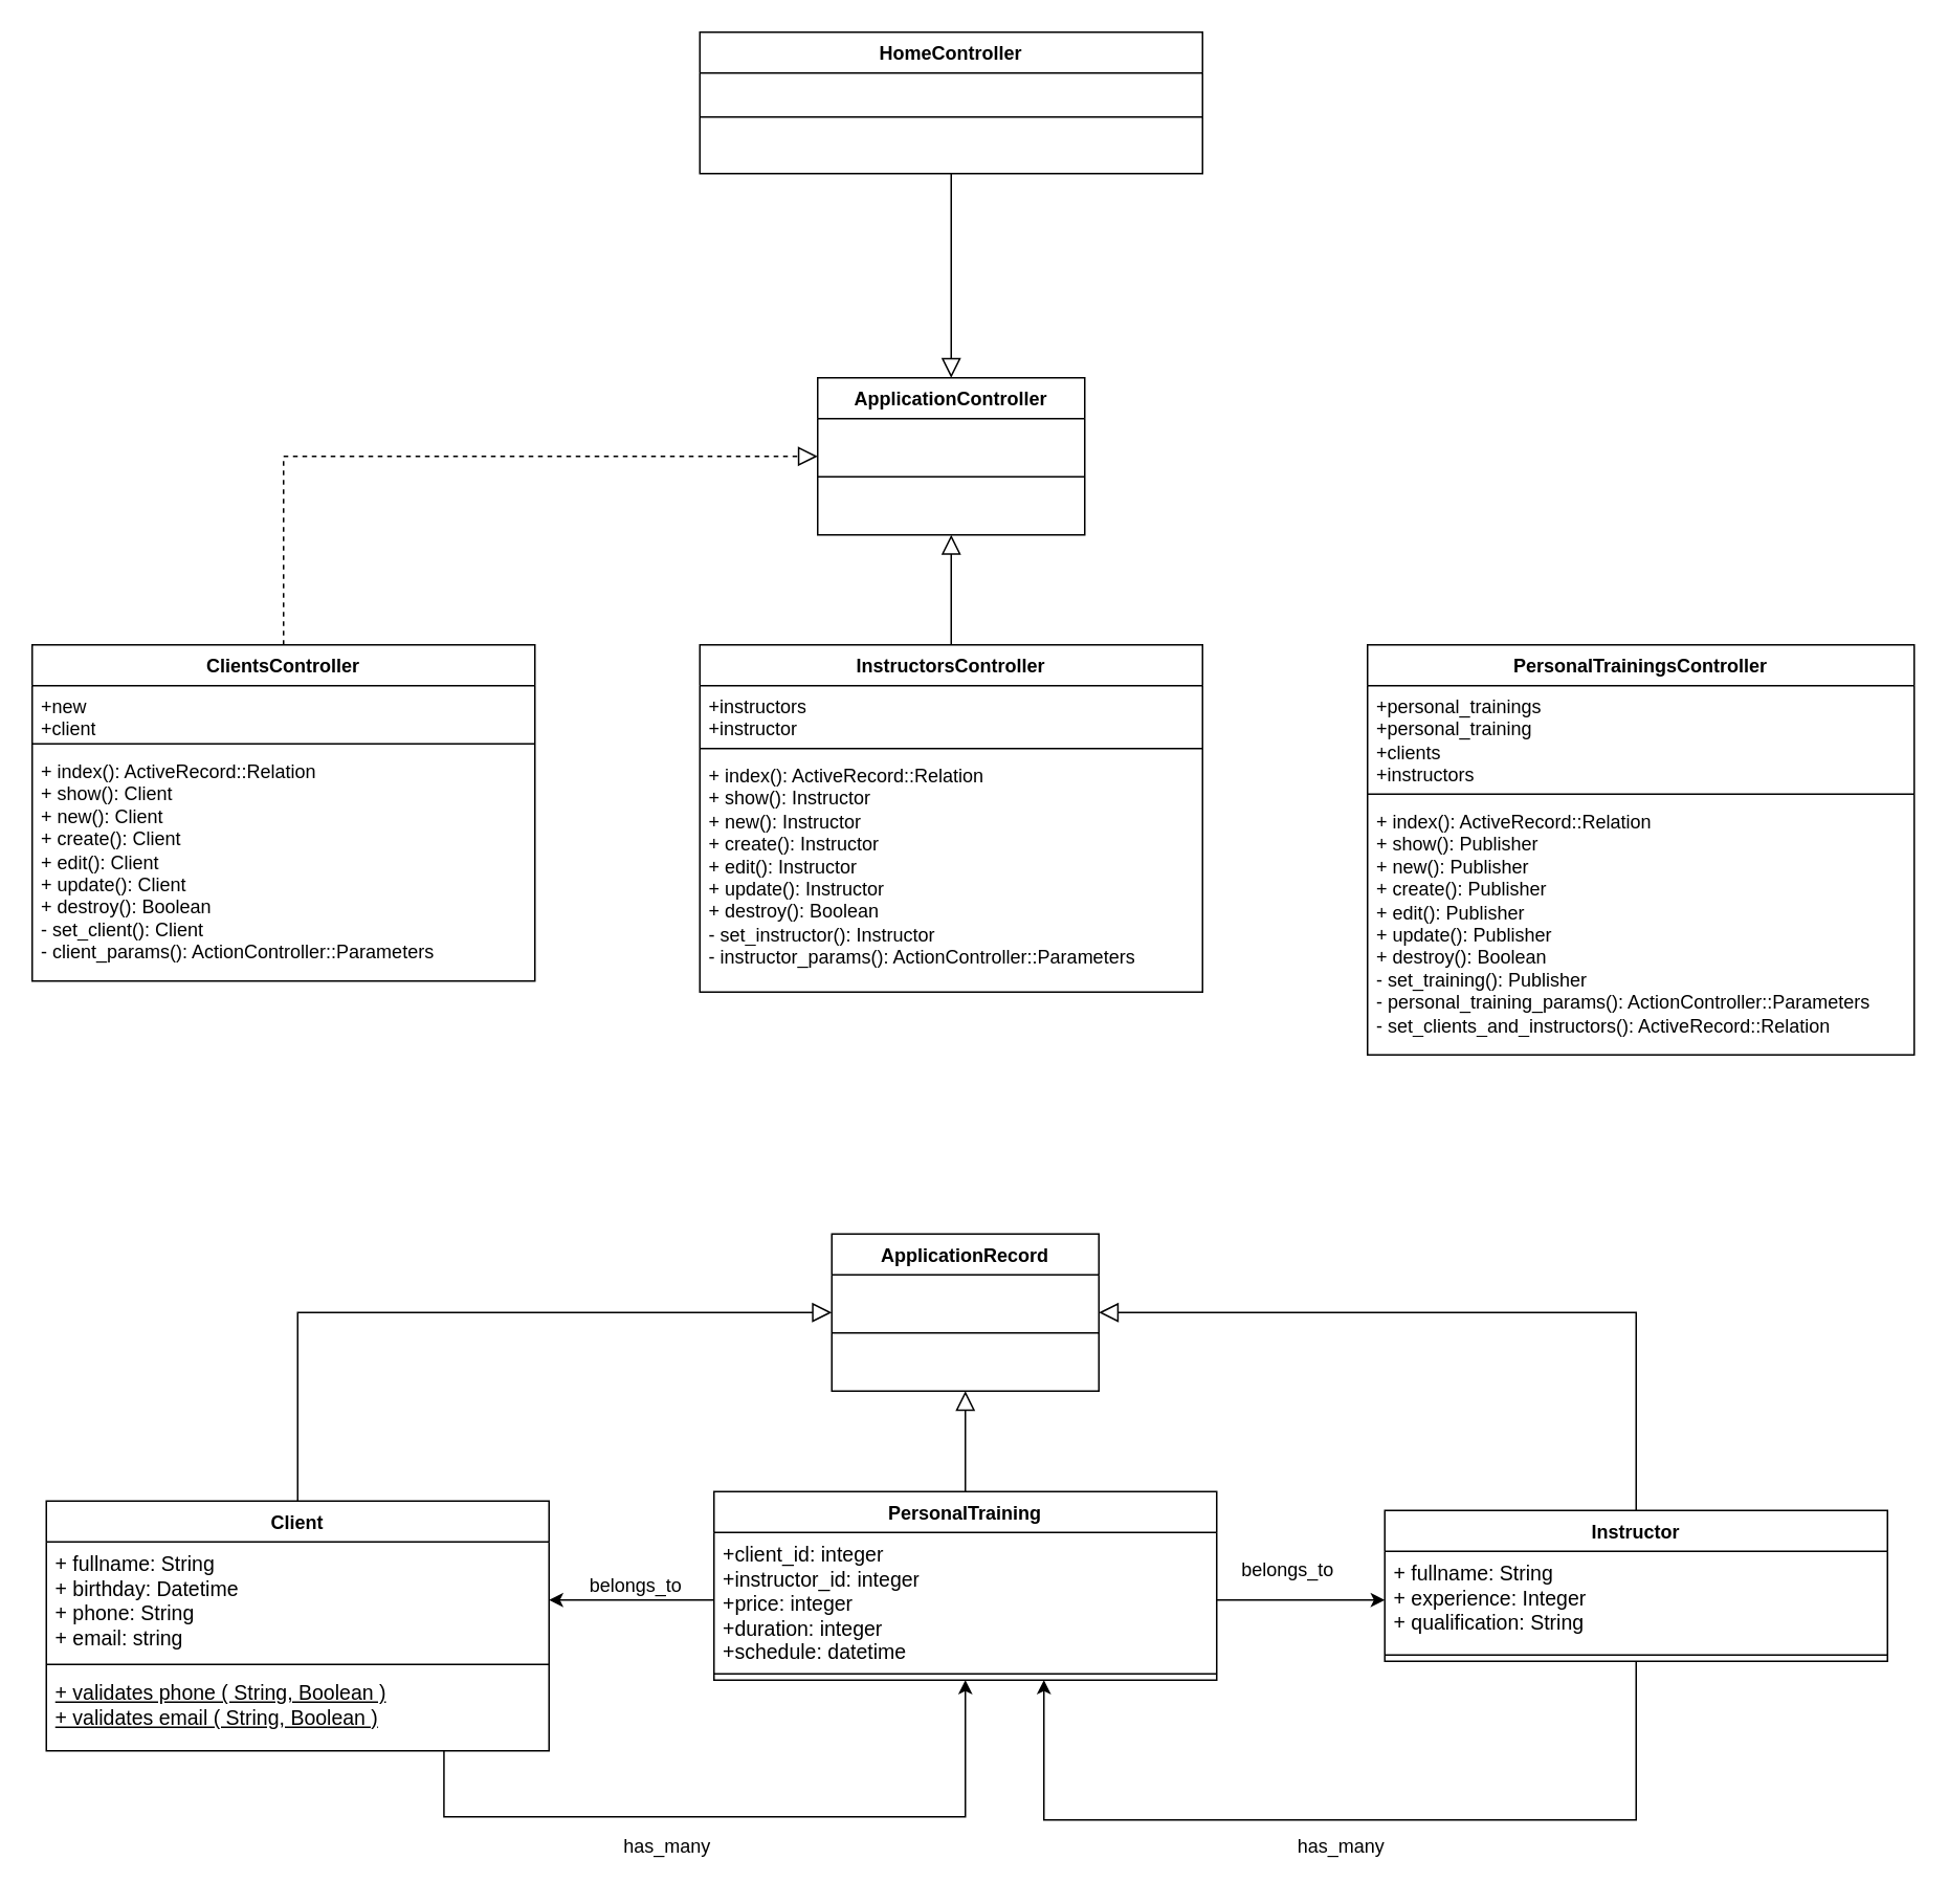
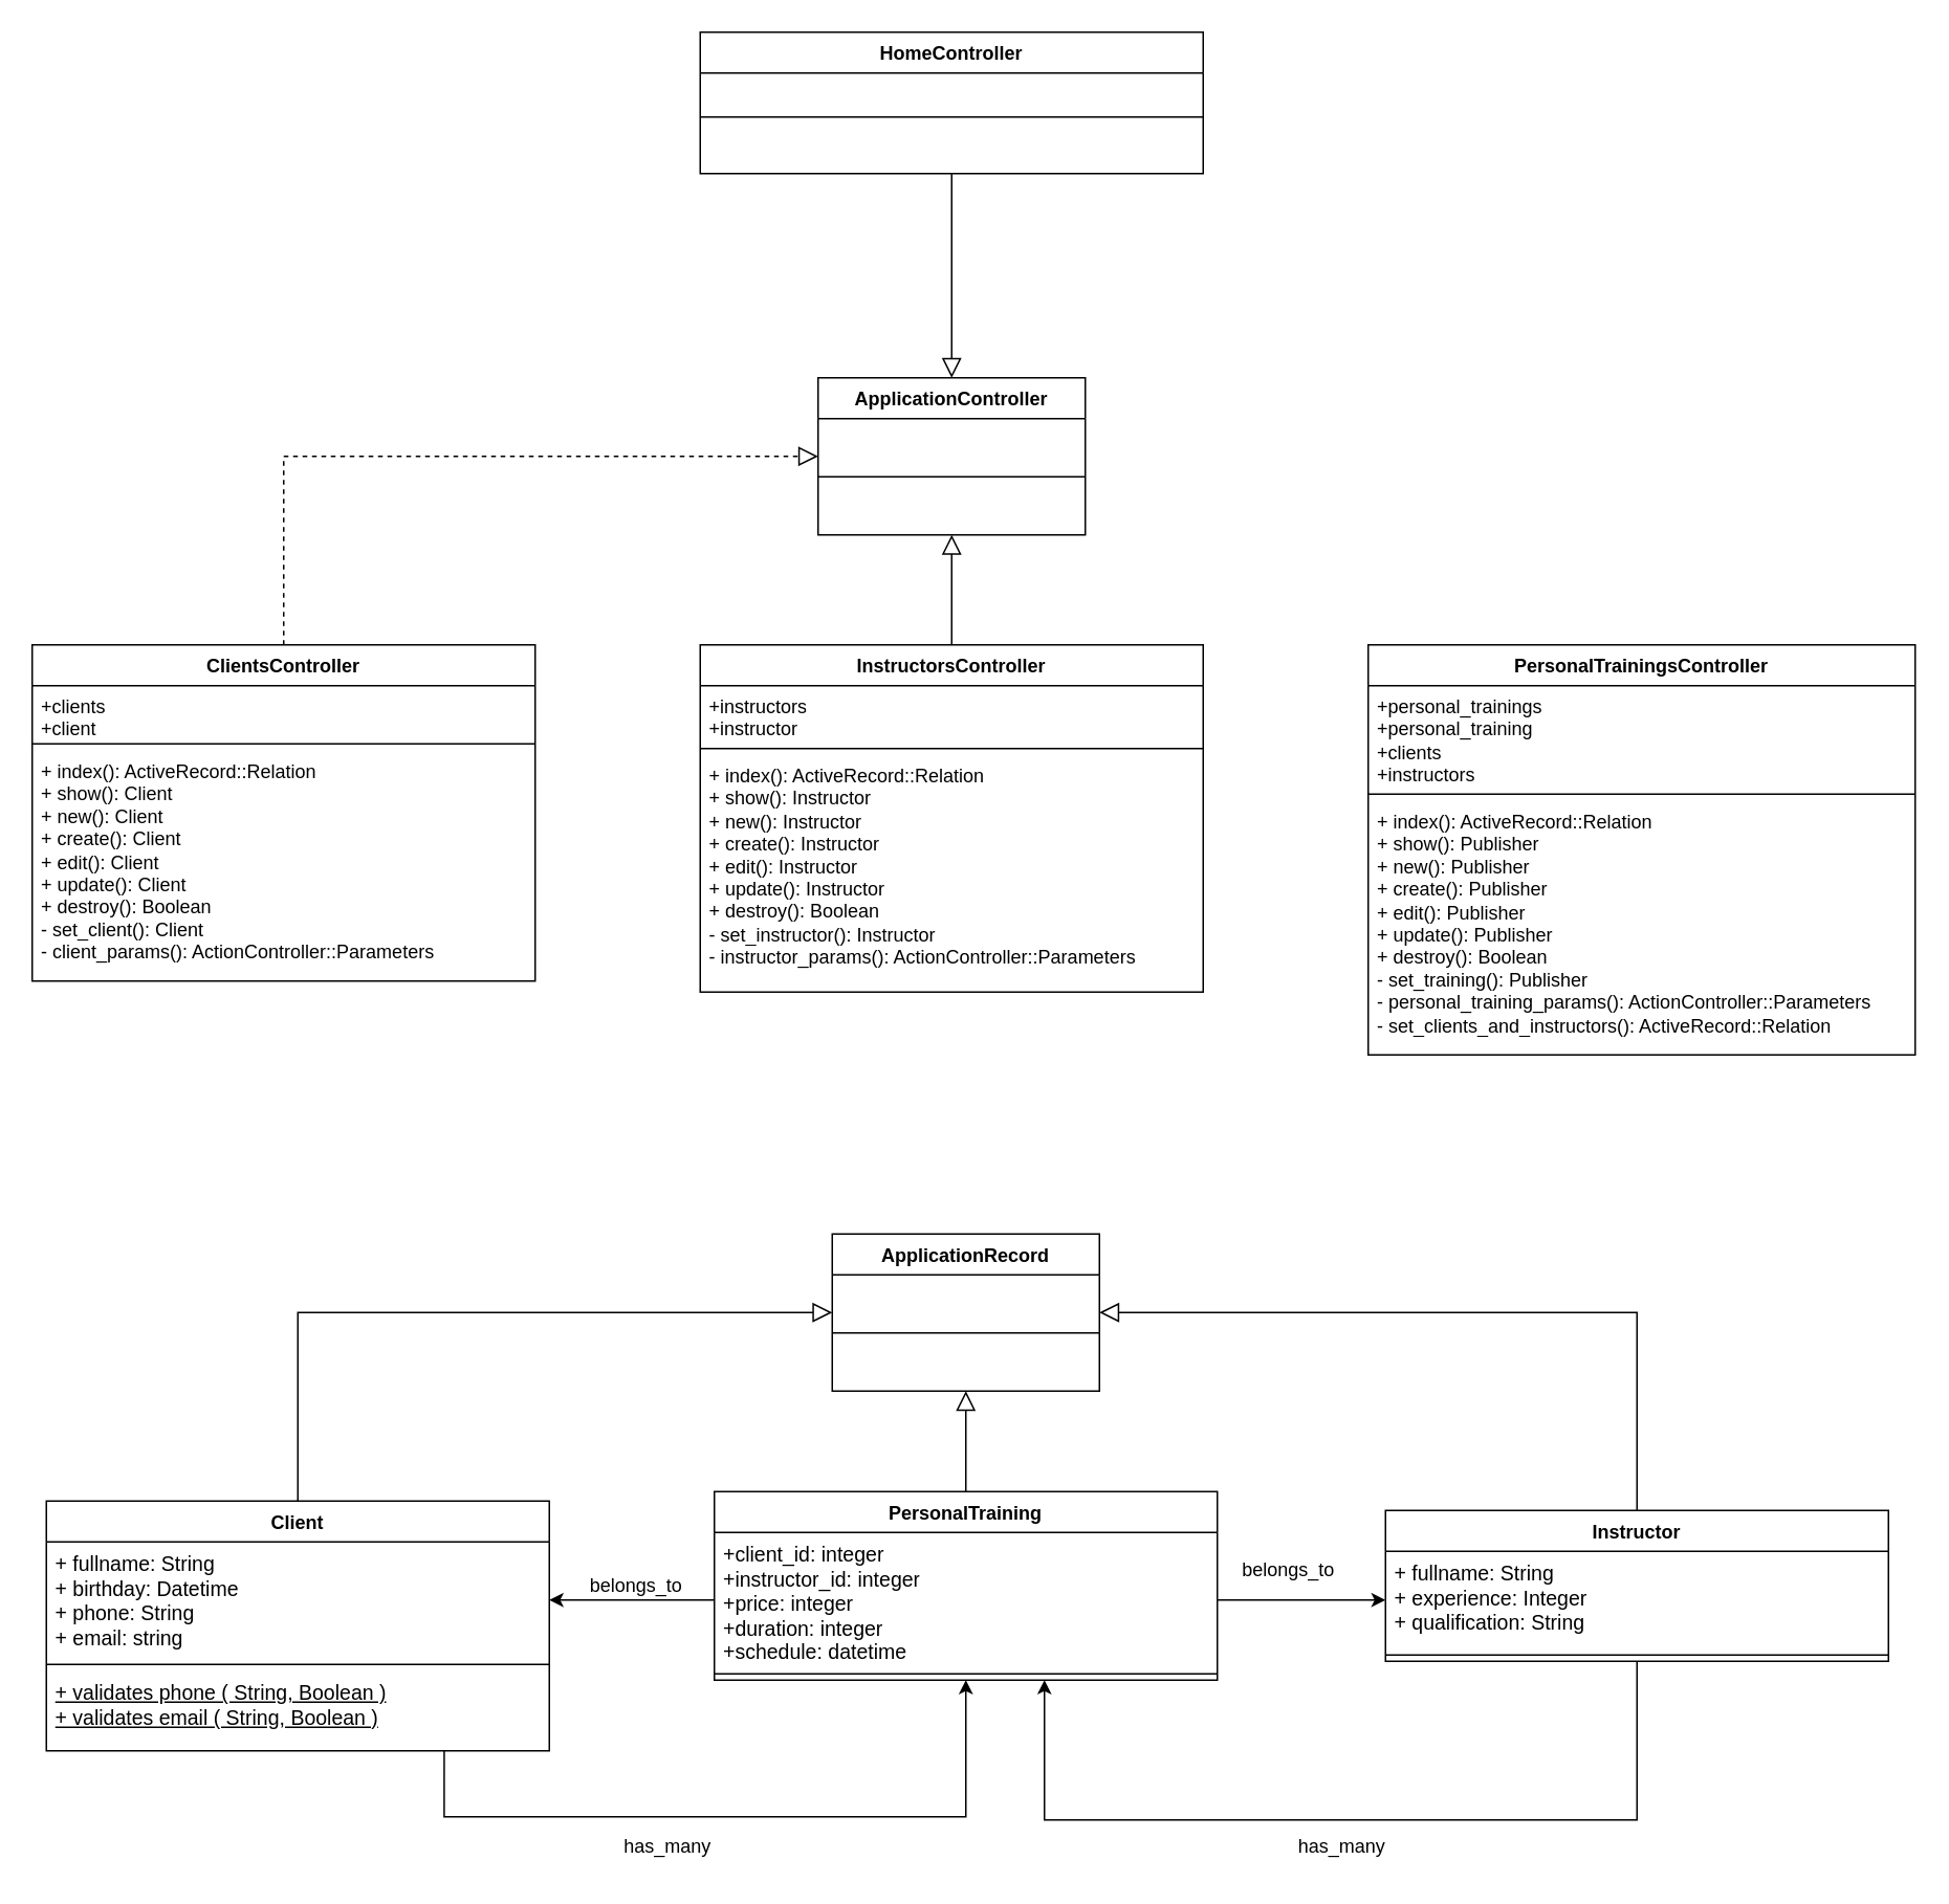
- <mxCell id="10" value="+new&lt;div&gt;+client&lt;/div&gt;" style="text;strokeColor=none;fillColor=none;align=left;verticalAlign=top;spacingLeft=4;spacingRight=4;overflow=hidden;rotatable=0;points=[[0,0.5],[1,0.5]];portConstraint=eastwest;whiteSpace=wrap;html=1;" vertex="1" parent="9"><mxGeometry y="26" width="320" height="33" as="geometry" /></mxCell>
+ <mxCell id="10" value="+clients&lt;div&gt;+client&lt;/div&gt;" style="text;strokeColor=none;fillColor=none;align=left;verticalAlign=top;spacingLeft=4;spacingRight=4;overflow=hidden;rotatable=0;points=[[0,0.5],[1,0.5]];portConstraint=eastwest;whiteSpace=wrap;html=1;" vertex="1" parent="9"><mxGeometry y="26" width="320" height="33" as="geometry" /></mxCell>
